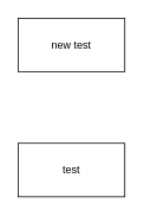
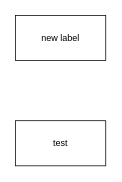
- <mxCell id="2" value="new test" style="rounded=0;whiteSpace=wrap;html=1;" parent="1" vertex="1"><mxGeometry x="20" y="20" width="120" height="60" as="geometry" /></mxCell>
+ <mxCell id="2" value="new label" style="rounded=0;whiteSpace=wrap;html=1;" parent="1" vertex="1"><mxGeometry x="20" y="20" width="120" height="60" as="geometry" /></mxCell>
